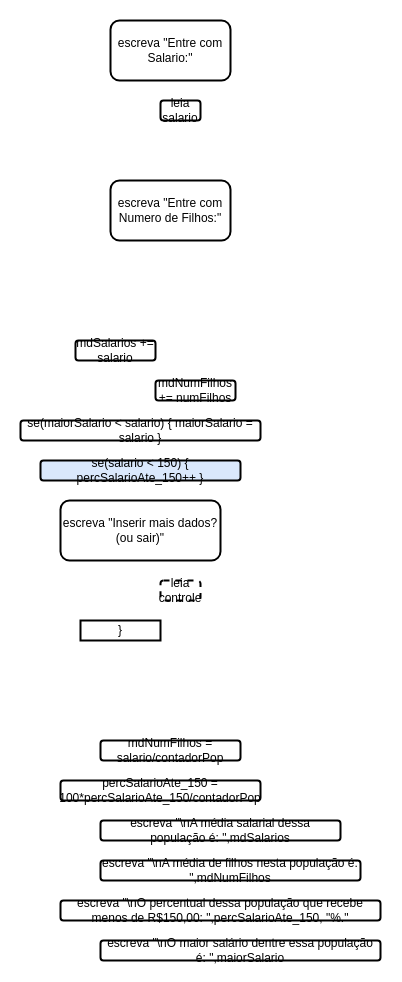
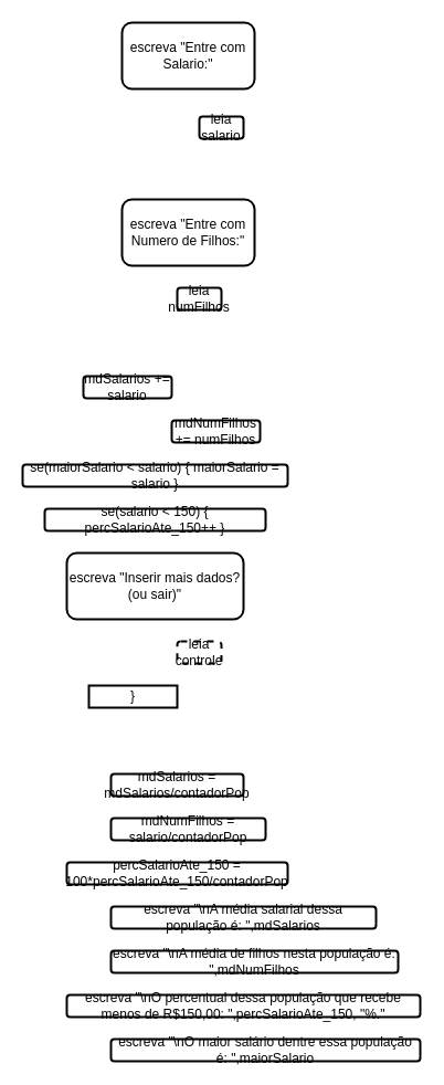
- <mxCell id="3" value="leia salario" style="whiteSpace=wrap;html=1;strokeWidth=2;rounded=1;" vertex="1" connectable="0" parent="1"><mxGeometry x="160" y="100" width="40" height="20" as="geometry" /></mxCell>
+ <mxCell id="3" value="leia salario" style="whiteSpace=wrap;html=1;strokeWidth=2;rounded=1;" vertex="1" connectable="0" parent="1"><mxGeometry x="180" y="105" width="40" height="20" as="geometry" /></mxCell>
+ <mxCell id="5" value="leia numFilhos" style="whiteSpace=wrap;html=1;strokeWidth=2;rounded=1;" vertex="1" connectable="0" parent="1"><mxGeometry x="160" y="260" width="40" height="20" as="geometry" /></mxCell>
- <mxCell id="9" value="se(salario &lt; 150) { percSalarioAte_150++ }" style="whiteSpace=wrap;html=1;strokeWidth=2;rounded=1;fillColor=#dae8fc;" vertex="1" connectable="0" parent="1"><mxGeometry x="40" y="460" width="200" height="20" as="geometry" /></mxCell>
+ <mxCell id="9" value="se(salario &lt; 150) { percSalarioAte_150++ }" style="whiteSpace=wrap;html=1;strokeWidth=2;rounded=1;" vertex="1" connectable="0" parent="1"><mxGeometry x="40" y="460" width="200" height="20" as="geometry" /></mxCell>
+ <mxCell id="13" value="mdSalarios = mdSalarios/contadorPop" style="whiteSpace=wrap;html=1;strokeWidth=2;rounded=1;" vertex="1" connectable="0" parent="1"><mxGeometry x="100" y="700" width="120" height="20" as="geometry" /></mxCell>
